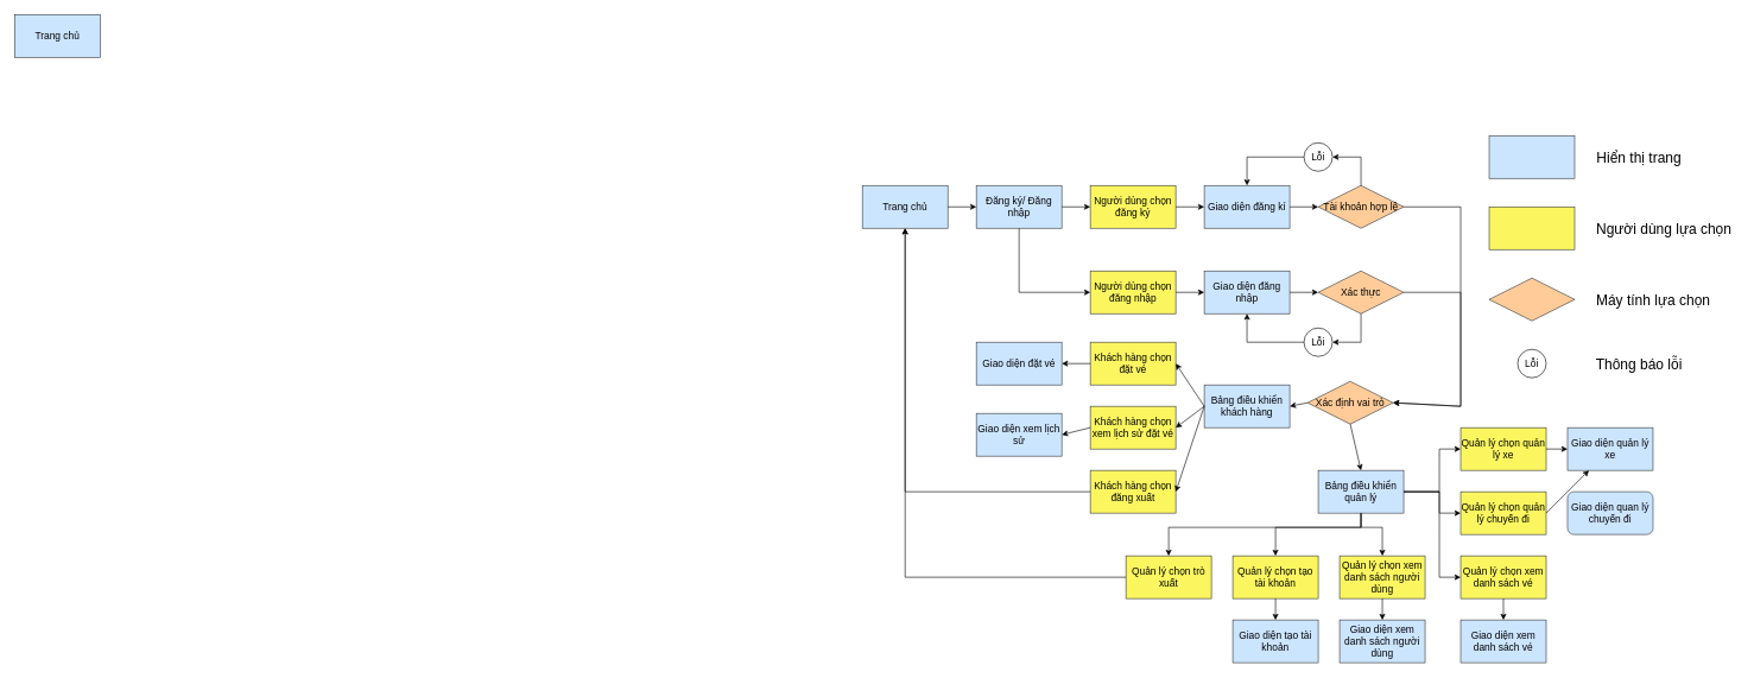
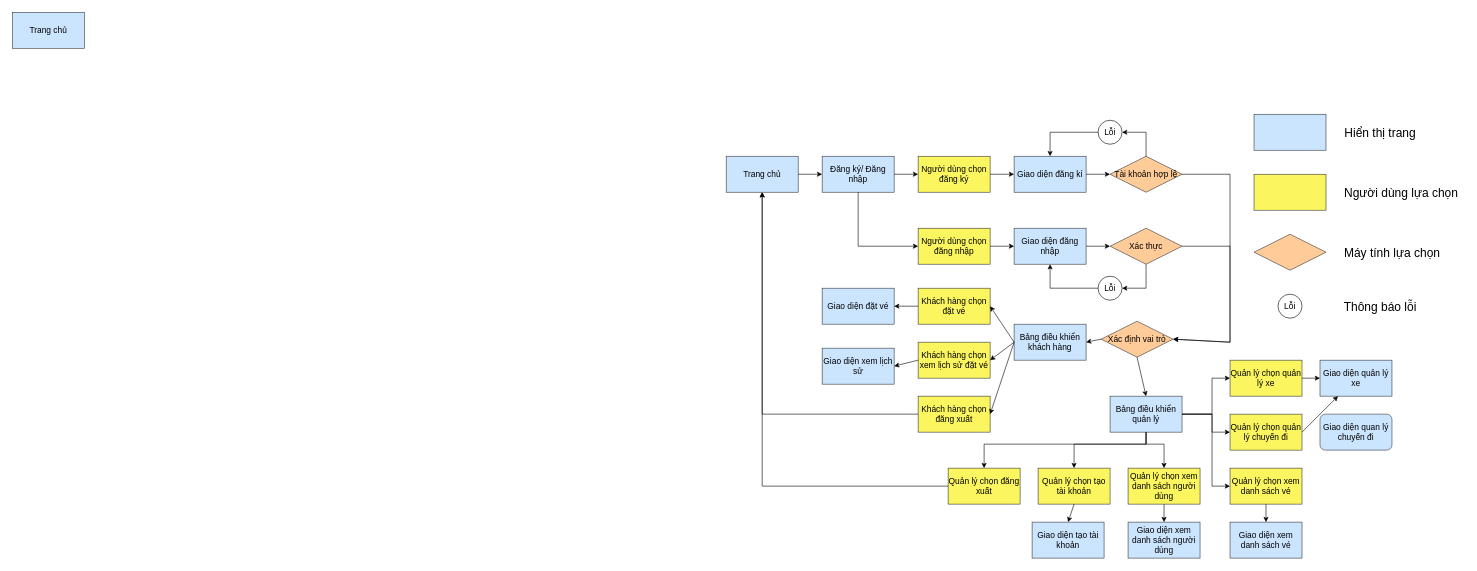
- <mxCell id="49" value="Quản lý chọn trò xuất" style="rounded=0;whiteSpace=wrap;html=1;fillColor=light-dark(#fbf660, #212100);strokeColor=#36393d;fontSize=14;" vertex="1" parent="1"><mxGeometry x="1580" y="780" width="120" height="60" as="geometry" /></mxCell>
+ <mxCell id="49" value="Quản lý chọn đăng xuất" style="rounded=0;whiteSpace=wrap;html=1;fillColor=light-dark(#fbf660, #212100);strokeColor=#36393d;fontSize=14;" vertex="1" parent="1"><mxGeometry x="1580" y="780" width="120" height="60" as="geometry" /></mxCell>
- <mxCell id="51" value="Giao diện tạo tài khoản" style="rounded=0;whiteSpace=wrap;html=1;fillColor=#cce5ff;strokeColor=#36393d;fontSize=14;" vertex="1" parent="1"><mxGeometry x="1730" y="870" width="120" height="60" as="geometry" /></mxCell>
+ <mxCell id="51" value="Giao diện tạo tài khoản" style="rounded=0;whiteSpace=wrap;html=1;fillColor=#cce5ff;strokeColor=#36393d;fontSize=14;" vertex="1" parent="1"><mxGeometry x="1720" y="870" width="120" height="60" as="geometry" /></mxCell>
